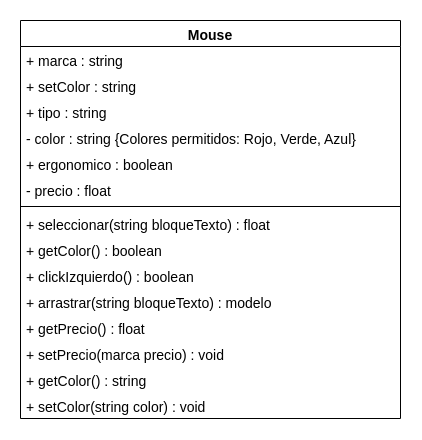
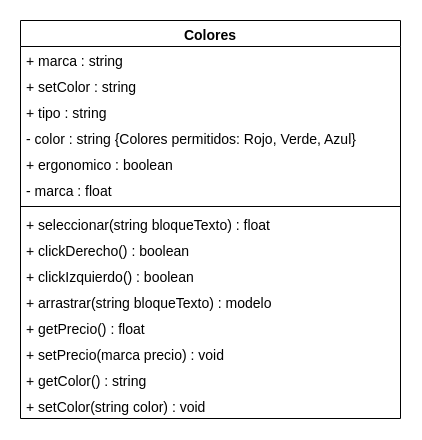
- <mxCell id="2" value="Mouse" style="swimlane;fontStyle=1;align=center;verticalAlign=top;childLayout=stackLayout;horizontal=1;startSize=26;horizontalStack=0;resizeParent=1;resizeParentMax=0;resizeLast=0;collapsible=1;marginBottom=0;fontSize=14;" vertex="1" parent="1"><mxGeometry x="20" y="20" width="380" height="398" as="geometry" /></mxCell>
+ <mxCell id="2" value="Colores" style="swimlane;fontStyle=1;align=center;verticalAlign=top;childLayout=stackLayout;horizontal=1;startSize=26;horizontalStack=0;resizeParent=1;resizeParentMax=0;resizeLast=0;collapsible=1;marginBottom=0;fontSize=14;" vertex="1" parent="1"><mxGeometry x="20" y="20" width="380" height="398" as="geometry" /></mxCell>
- <mxCell id="8" value="- precio : float" style="text;strokeColor=none;fillColor=none;align=left;verticalAlign=top;spacingLeft=4;spacingRight=4;overflow=hidden;rotatable=0;points=[[0,0.5],[1,0.5]];portConstraint=eastwest;fontSize=14;" vertex="1" parent="2"><mxGeometry y="156" width="380" height="26" as="geometry" /></mxCell>
+ <mxCell id="8" value="- marca : float" style="text;strokeColor=none;fillColor=none;align=left;verticalAlign=top;spacingLeft=4;spacingRight=4;overflow=hidden;rotatable=0;points=[[0,0.5],[1,0.5]];portConstraint=eastwest;fontSize=14;" vertex="1" parent="2"><mxGeometry y="156" width="380" height="26" as="geometry" /></mxCell>
- <mxCell id="11" value="+ getColor() : boolean" style="text;strokeColor=none;fillColor=none;align=left;verticalAlign=top;spacingLeft=4;spacingRight=4;overflow=hidden;rotatable=0;points=[[0,0.5],[1,0.5]];portConstraint=eastwest;fontSize=14;" vertex="1" parent="2"><mxGeometry y="216" width="380" height="26" as="geometry" /></mxCell>
+ <mxCell id="11" value="+ clickDerecho() : boolean" style="text;strokeColor=none;fillColor=none;align=left;verticalAlign=top;spacingLeft=4;spacingRight=4;overflow=hidden;rotatable=0;points=[[0,0.5],[1,0.5]];portConstraint=eastwest;fontSize=14;" vertex="1" parent="2"><mxGeometry y="216" width="380" height="26" as="geometry" /></mxCell>
